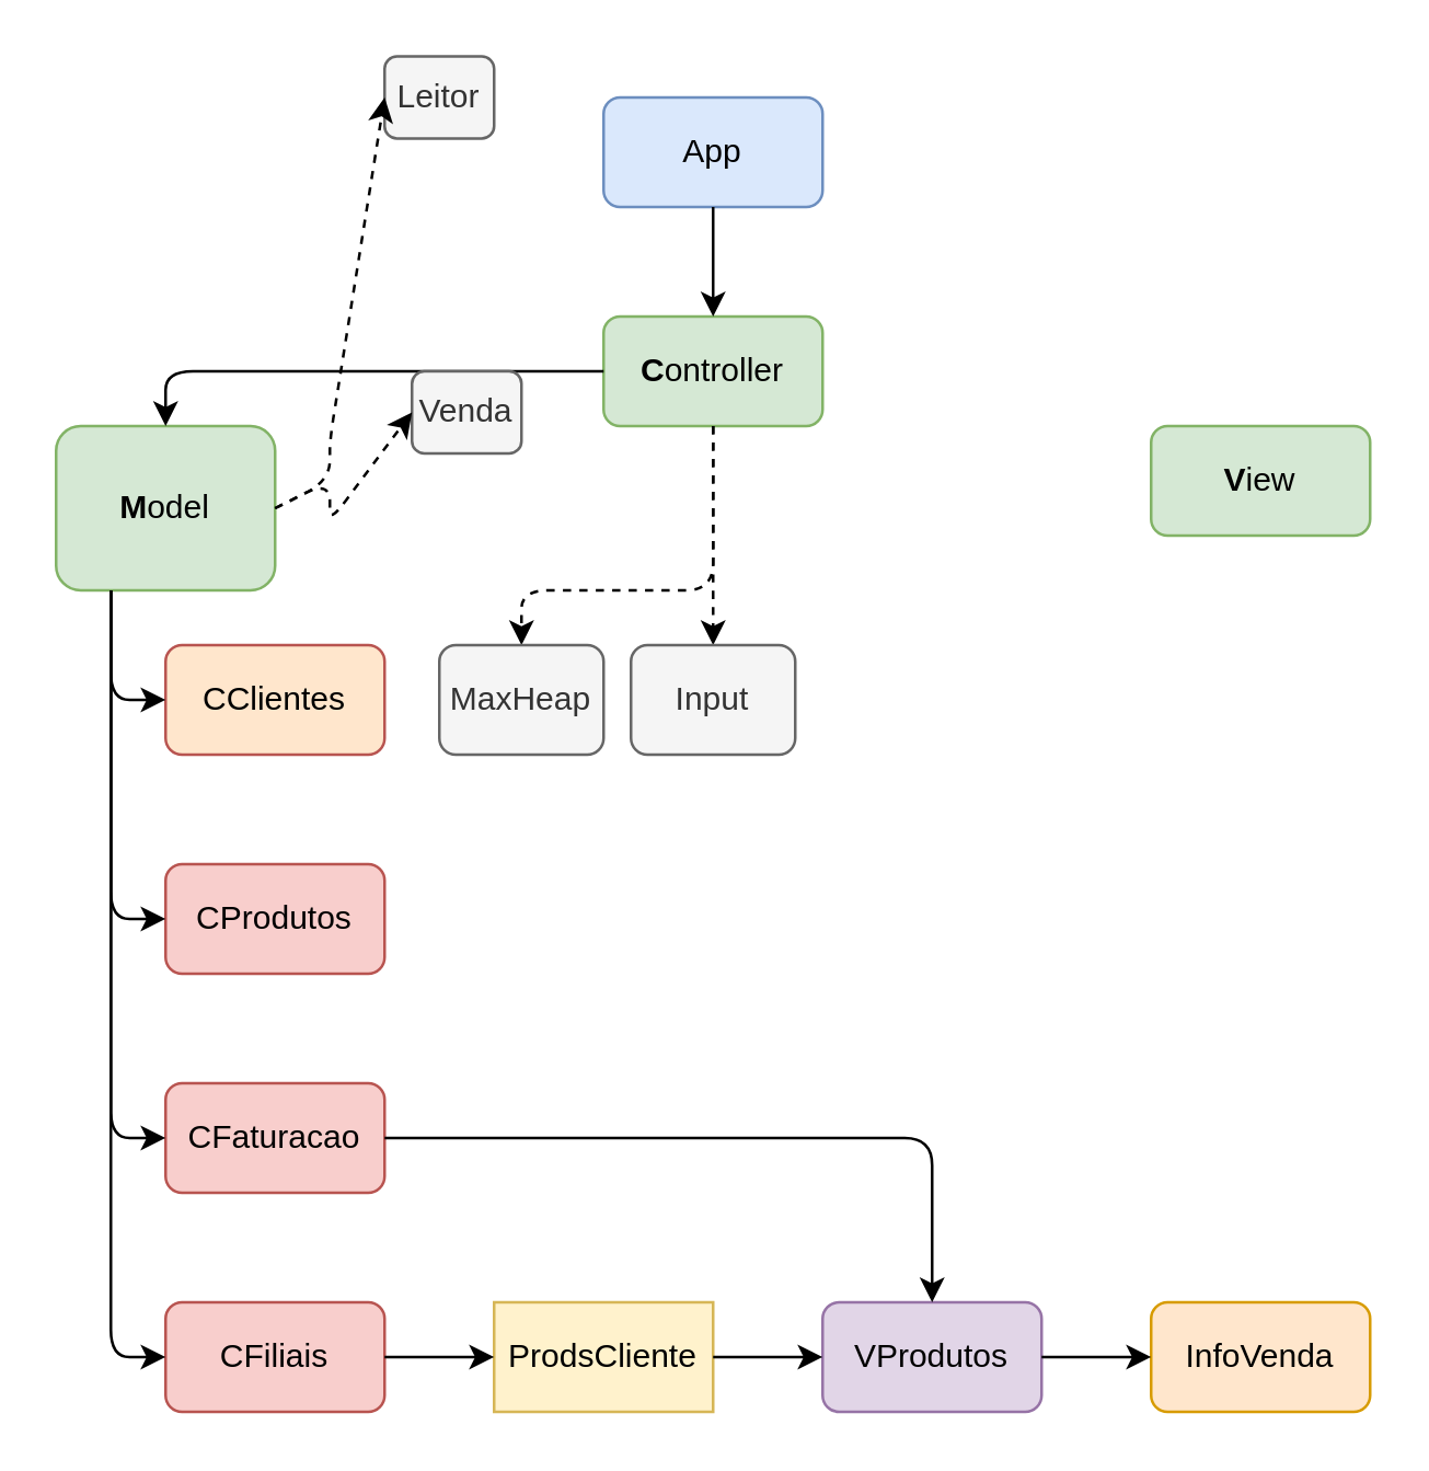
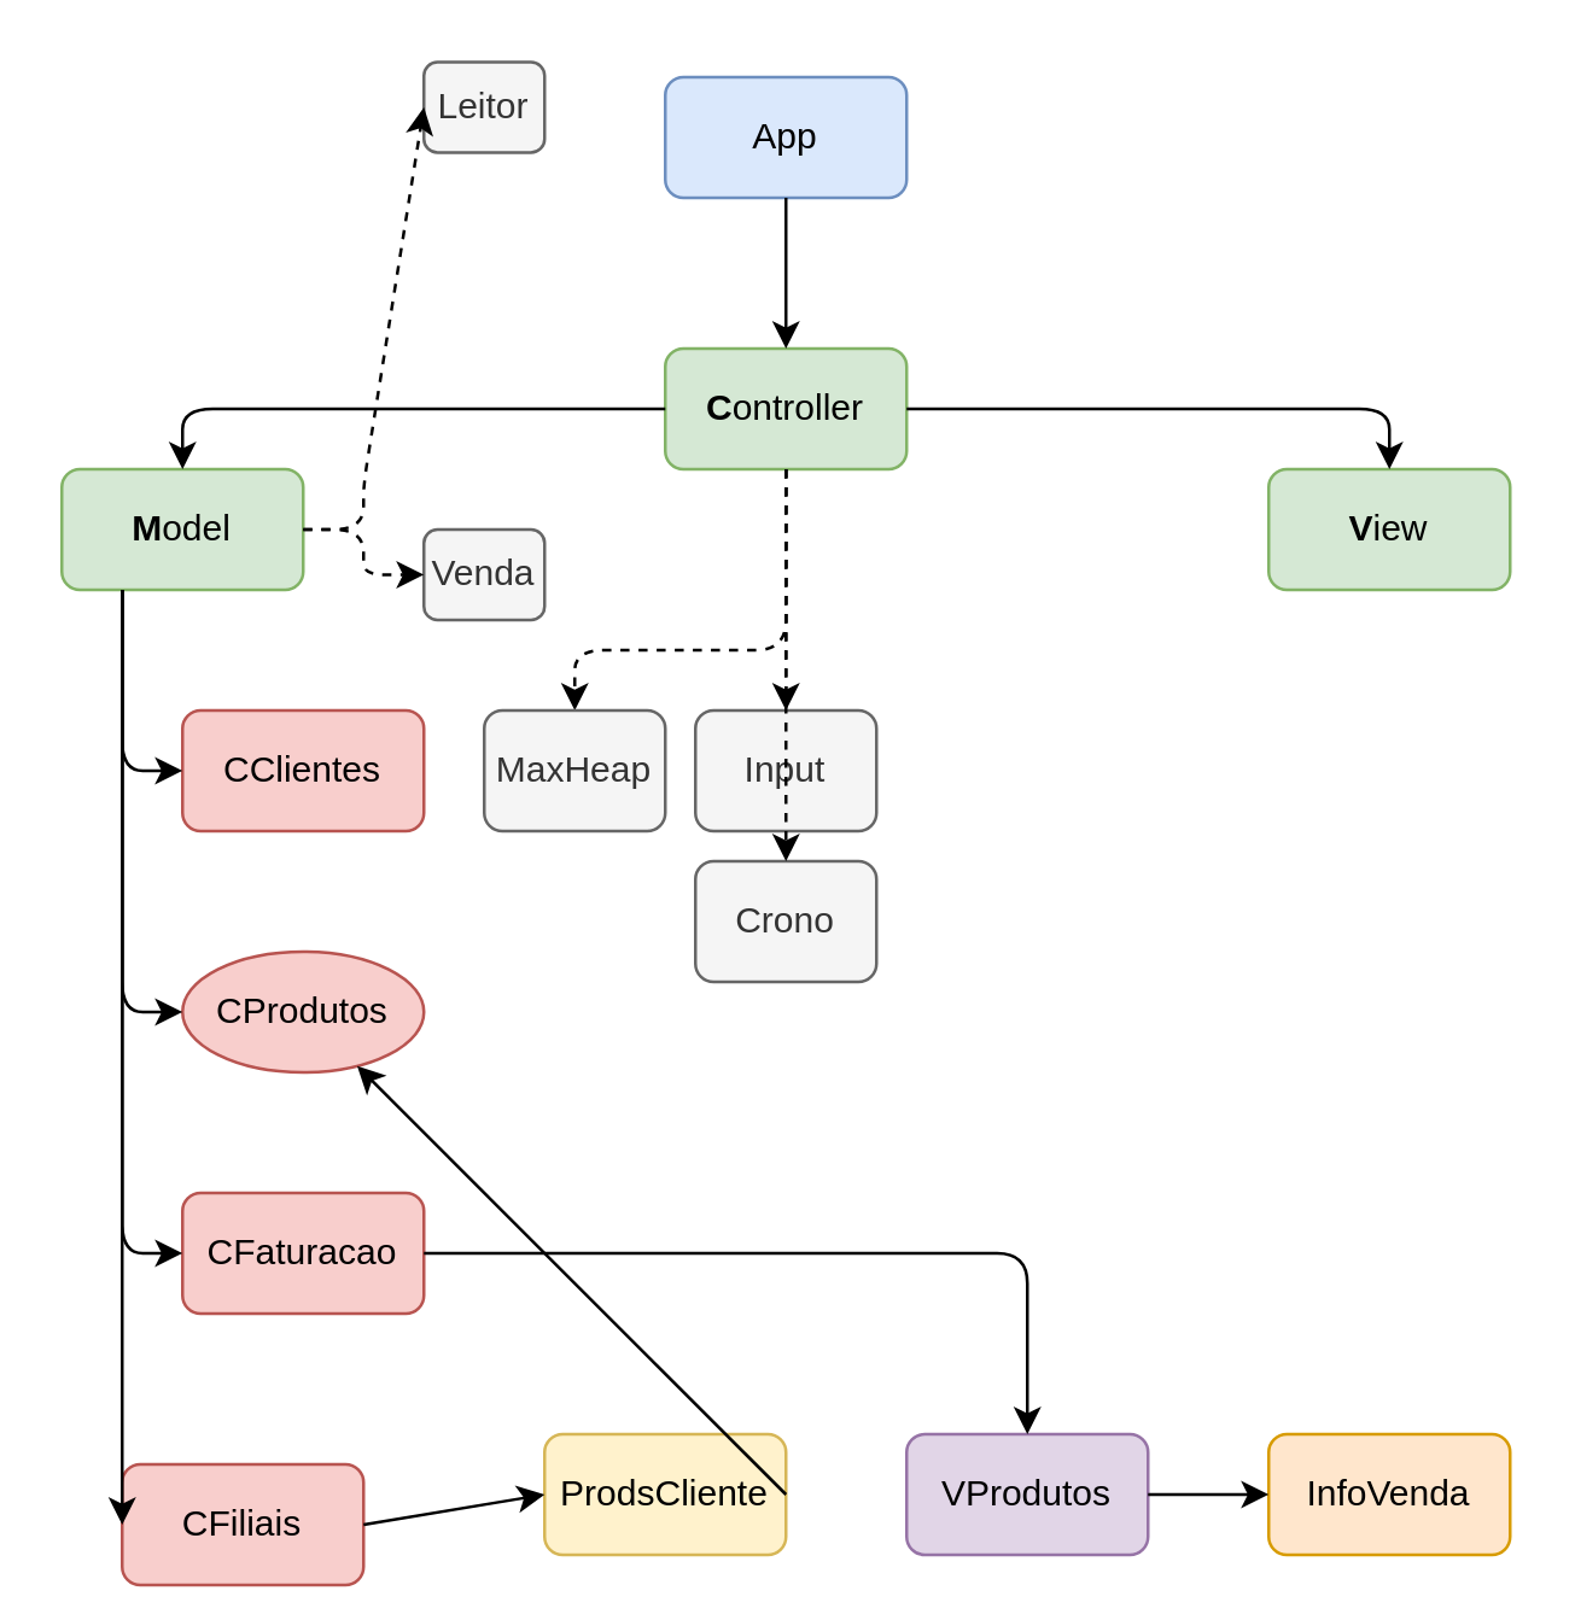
- <mxCell id="5" value="App" style="rounded=1;whiteSpace=wrap;html=1;fillColor=#dae8fc;strokeColor=#6c8ebf;" parent="1" vertex="1"><mxGeometry x="220" width="80" height="40" as="geometry" y="35" /></mxCell>
+ <mxCell id="5" value="App" style="rounded=1;whiteSpace=wrap;html=1;fillColor=#dae8fc;strokeColor=#6c8ebf;" parent="1" vertex="1"><mxGeometry x="220" y="25" width="80" height="40" as="geometry" /></mxCell>
+ <mxCell id="8" value="" style="endArrow=classic;html=1;exitX=1;exitY=0.5;exitDx=0;exitDy=0;entryX=0.5;entryY=0;entryDx=0;entryDy=0;" parent="1" source="4" target="2" edge="1"><mxGeometry width="50" height="50" relative="1" as="geometry"><mxPoint x="230" y="145" as="sourcePoint" /><mxPoint x="150" y="165" as="targetPoint" /><Array as="points"><mxPoint x="460" y="135" /></Array></mxGeometry></mxCell>
- <mxCell id="32" value="Venda" style="rounded=1;whiteSpace=wrap;html=1;fillColor=#f5f5f5;strokeColor=#666666;fontColor=#333333;" vertex="1" parent="1"><mxGeometry x="150" y="135" width="40" height="30" as="geometry" /></mxCell>
+ <mxCell id="32" value="Venda" style="rounded=1;whiteSpace=wrap;html=1;fillColor=#f5f5f5;strokeColor=#666666;fontColor=#333333;" vertex="1" parent="1"><mxGeometry x="140" y="175" width="40" height="30" as="geometry" /></mxCell>
- <mxCell id="3" value="&lt;b&gt;M&lt;/b&gt;odel" style="rounded=1;whiteSpace=wrap;html=1;fillColor=#d5e8d4;strokeColor=#82b366;" parent="1" vertex="1"><mxGeometry x="20" y="155" width="80" height="60" as="geometry" /></mxCell>
+ <mxCell id="3" value="&lt;b&gt;M&lt;/b&gt;odel" style="rounded=1;whiteSpace=wrap;html=1;fillColor=#d5e8d4;strokeColor=#82b366;" parent="1" vertex="1"><mxGeometry x="20" y="155" width="80" height="40" as="geometry" /></mxCell>
- <mxCell id="9" value="CClientes" style="rounded=1;whiteSpace=wrap;html=1;fillColor=#ffe6cc;strokeColor=#b85450;" parent="1" vertex="1"><mxGeometry x="60" y="235" width="80" height="40" as="geometry" /></mxCell>
+ <mxCell id="9" value="CClientes" style="rounded=1;whiteSpace=wrap;html=1;fillColor=#f8cecc;strokeColor=#b85450;" parent="1" vertex="1"><mxGeometry x="60" y="235" width="80" height="40" as="geometry" /></mxCell>
+ <mxCell id="29" value="" style="endArrow=classic;html=1;strokeColor=#000000;dashed=1;entryX=0.5;entryY=0;entryDx=0;entryDy=0;exitX=0.5;exitY=1;exitDx=0;exitDy=0;" parent="1" source="4" target="28" edge="1"><mxGeometry width="50" height="50" relative="1" as="geometry"><mxPoint x="200" y="165" as="sourcePoint" /><mxPoint x="230" y="235" as="targetPoint" /><Array as="points"><mxPoint x="260" y="215" /></Array></mxGeometry></mxCell>
+ <mxCell id="28" value="Crono" style="rounded=1;whiteSpace=wrap;html=1;fillColor=#f5f5f5;strokeColor=#666666;fontColor=#333333;" parent="1" vertex="1"><mxGeometry x="230" y="285" width="60" height="40" as="geometry" /></mxCell>
- <mxCell id="10" value="CProdutos" style="rounded=1;whiteSpace=wrap;html=1;fillColor=#f8cecc;strokeColor=#b85450;" parent="1" vertex="1"><mxGeometry x="60" y="315" width="80" height="40" as="geometry" /></mxCell>
+ <mxCell id="10" value="CProdutos" style="ellipse;whiteSpace=wrap;html=1;fillColor=#f8cecc;strokeColor=#b85450;" parent="1" vertex="1"><mxGeometry x="60" y="315" width="80" height="40" as="geometry" /></mxCell>
- <mxCell id="12" value="CFiliais" style="rounded=1;whiteSpace=wrap;html=1;fillColor=#f8cecc;strokeColor=#b85450;" parent="1" vertex="1"><mxGeometry x="60" y="475" width="80" height="40" as="geometry" /></mxCell>
+ <mxCell id="12" value="CFiliais" style="rounded=1;whiteSpace=wrap;html=1;fillColor=#f8cecc;strokeColor=#b85450;" parent="1" vertex="1"><mxGeometry x="40" y="485" width="80" height="40" as="geometry" /></mxCell>
- <mxCell id="19" value="ProdsCliente" style="whiteSpace=wrap;html=1;fillColor=#fff2cc;strokeColor=#d6b656;rounded=0;" parent="1" vertex="1"><mxGeometry x="180" y="475" width="80" height="40" as="geometry" /></mxCell>
+ <mxCell id="19" value="ProdsCliente" style="rounded=1;whiteSpace=wrap;html=1;fillColor=#fff2cc;strokeColor=#d6b656;" parent="1" vertex="1"><mxGeometry x="180" y="475" width="80" height="40" as="geometry" /></mxCell>
- <mxCell id="21" value="" style="endArrow=classic;html=1;exitX=1;exitY=0.5;exitDx=0;exitDy=0;entryX=0;entryY=0.5;entryDx=0;entryDy=0;" parent="1" source="19" target="17" edge="1"><mxGeometry width="50" height="50" relative="1" as="geometry"><mxPoint x="150" y="505" as="sourcePoint" /><mxPoint x="190" y="505" as="targetPoint" /></mxGeometry></mxCell>
+ <mxCell id="21" value="" style="endArrow=classic;html=1;exitX=1;exitY=0.5;exitDx=0;exitDy=0;" parent="1" source="19" target="10" edge="1"><mxGeometry width="50" height="50" relative="1" as="geometry"><mxPoint x="150" y="505" as="sourcePoint" /><mxPoint x="190" y="505" as="targetPoint" /></mxGeometry></mxCell>
